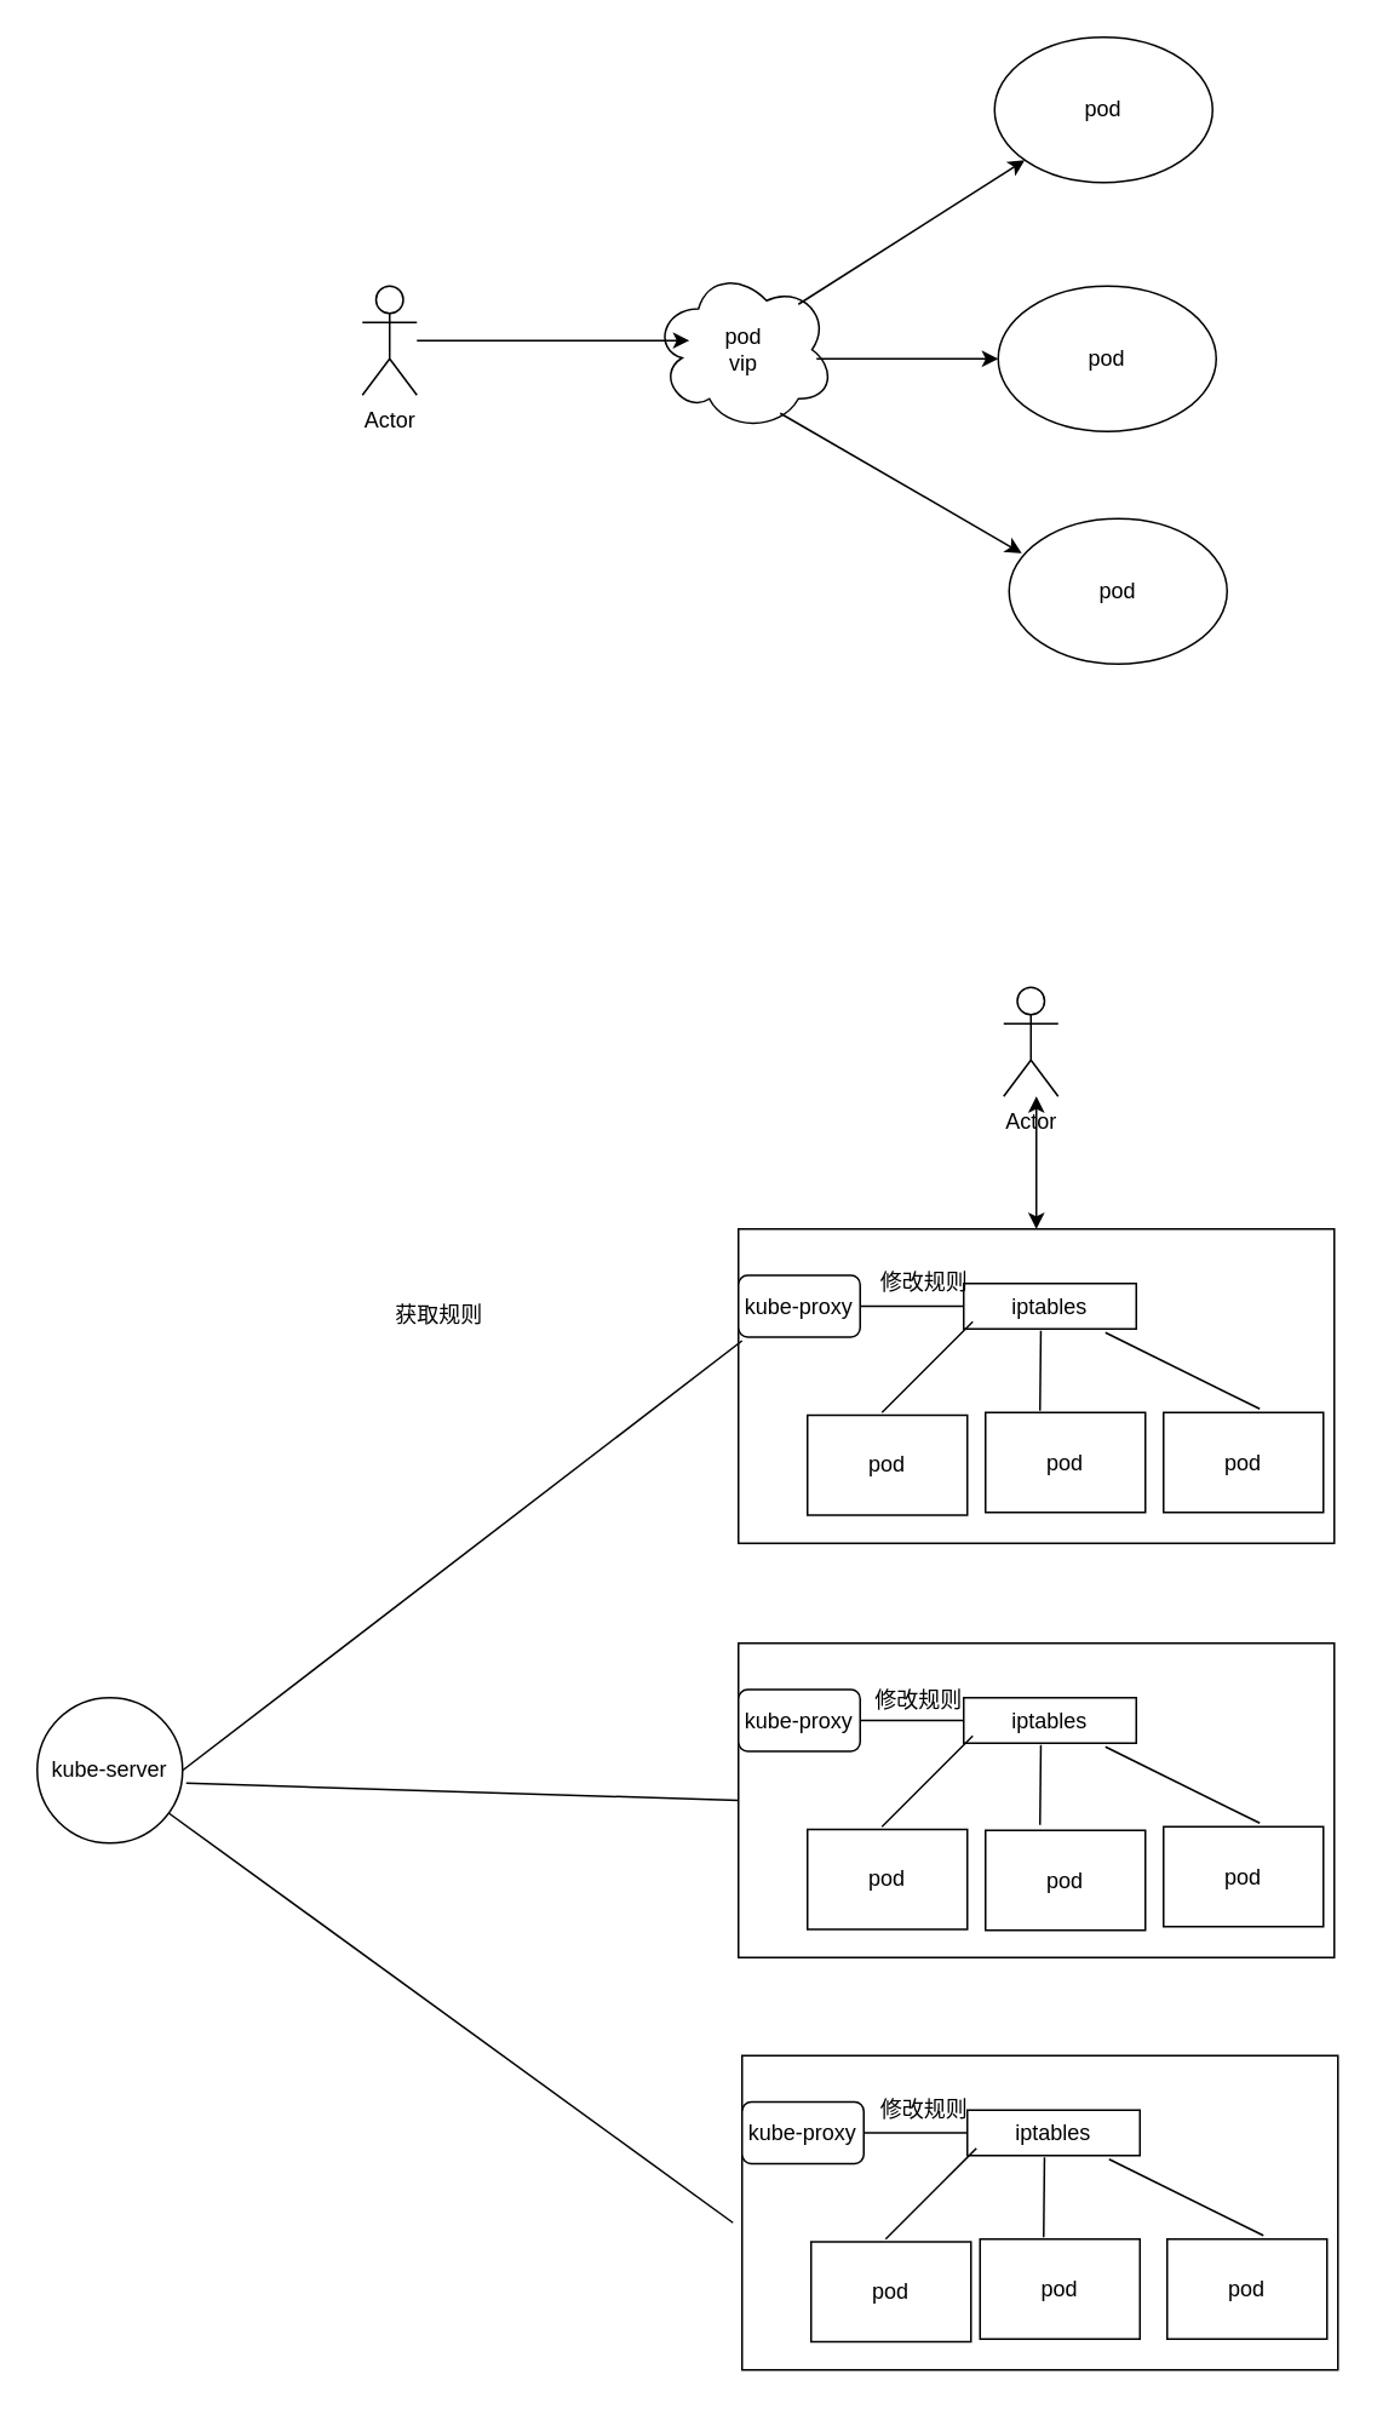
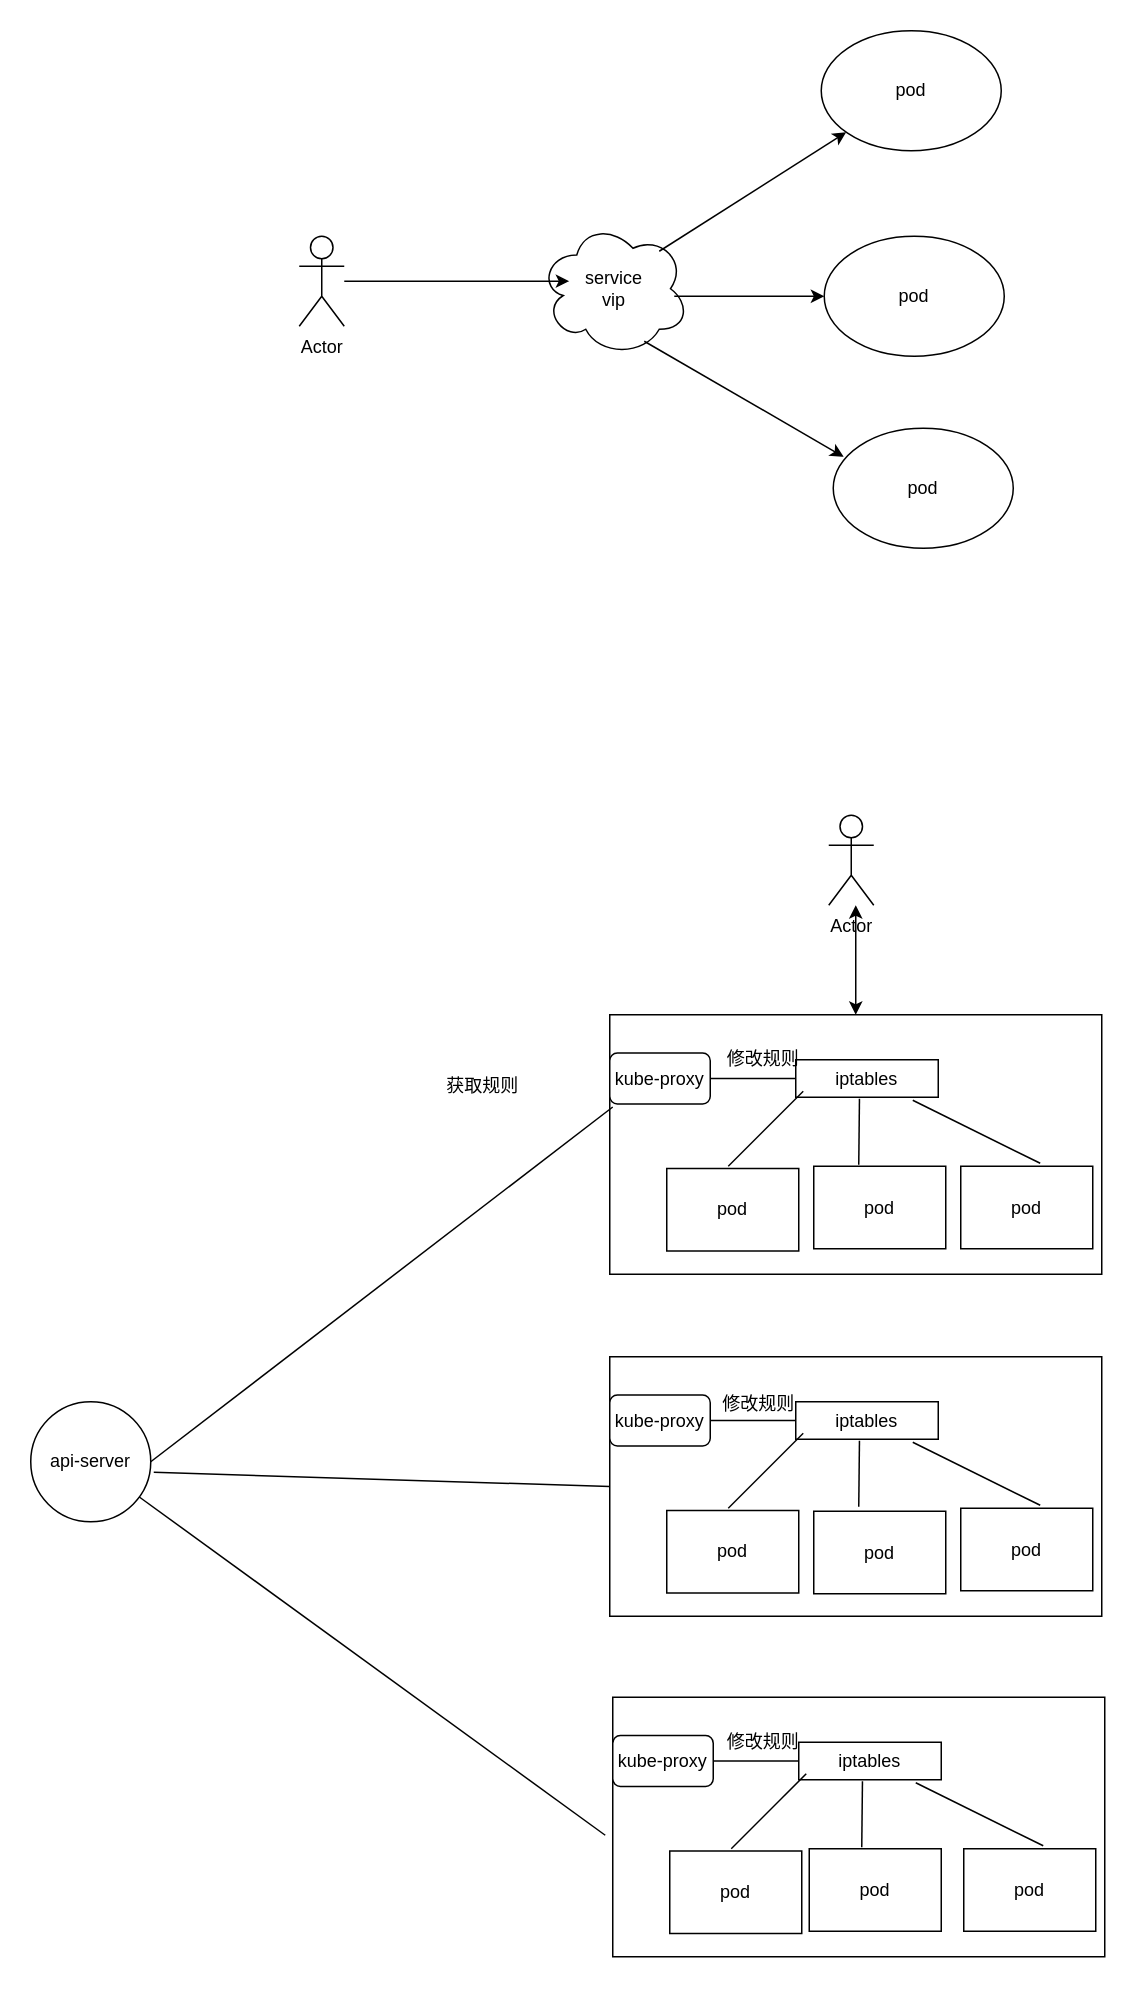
- <mxCell id="5" value="pod&lt;br&gt;vip" style="ellipse;shape=cloud;whiteSpace=wrap;html=1;" parent="1" vertex="1"><mxGeometry x="359" y="147" width="100" height="90" as="geometry" /></mxCell>
+ <mxCell id="5" value="service&lt;br&gt;vip" style="ellipse;shape=cloud;whiteSpace=wrap;html=1;" parent="1" vertex="1"><mxGeometry x="359" y="147" width="100" height="90" as="geometry" /></mxCell>
- <mxCell id="19" value="获取规则" style="text;html=1;align=center;verticalAlign=middle;resizable=0;points=[];autosize=1;" vertex="1" parent="1"><mxGeometry x="212" y="715" width="58" height="18" as="geometry" /></mxCell>
+ <mxCell id="19" value="获取规则" style="text;html=1;align=center;verticalAlign=middle;resizable=0;points=[];autosize=1;" vertex="1" parent="1"><mxGeometry x="292" y="715" width="58" height="18" as="geometry" /></mxCell>
- <mxCell id="11" value="kube-server" style="ellipse;whiteSpace=wrap;html=1;aspect=fixed;" vertex="1" parent="1"><mxGeometry x="20" y="934" width="80" height="80" as="geometry" /></mxCell>
+ <mxCell id="11" value="api-server" style="ellipse;whiteSpace=wrap;html=1;aspect=fixed;" vertex="1" parent="1"><mxGeometry x="20" y="934" width="80" height="80" as="geometry" /></mxCell>
